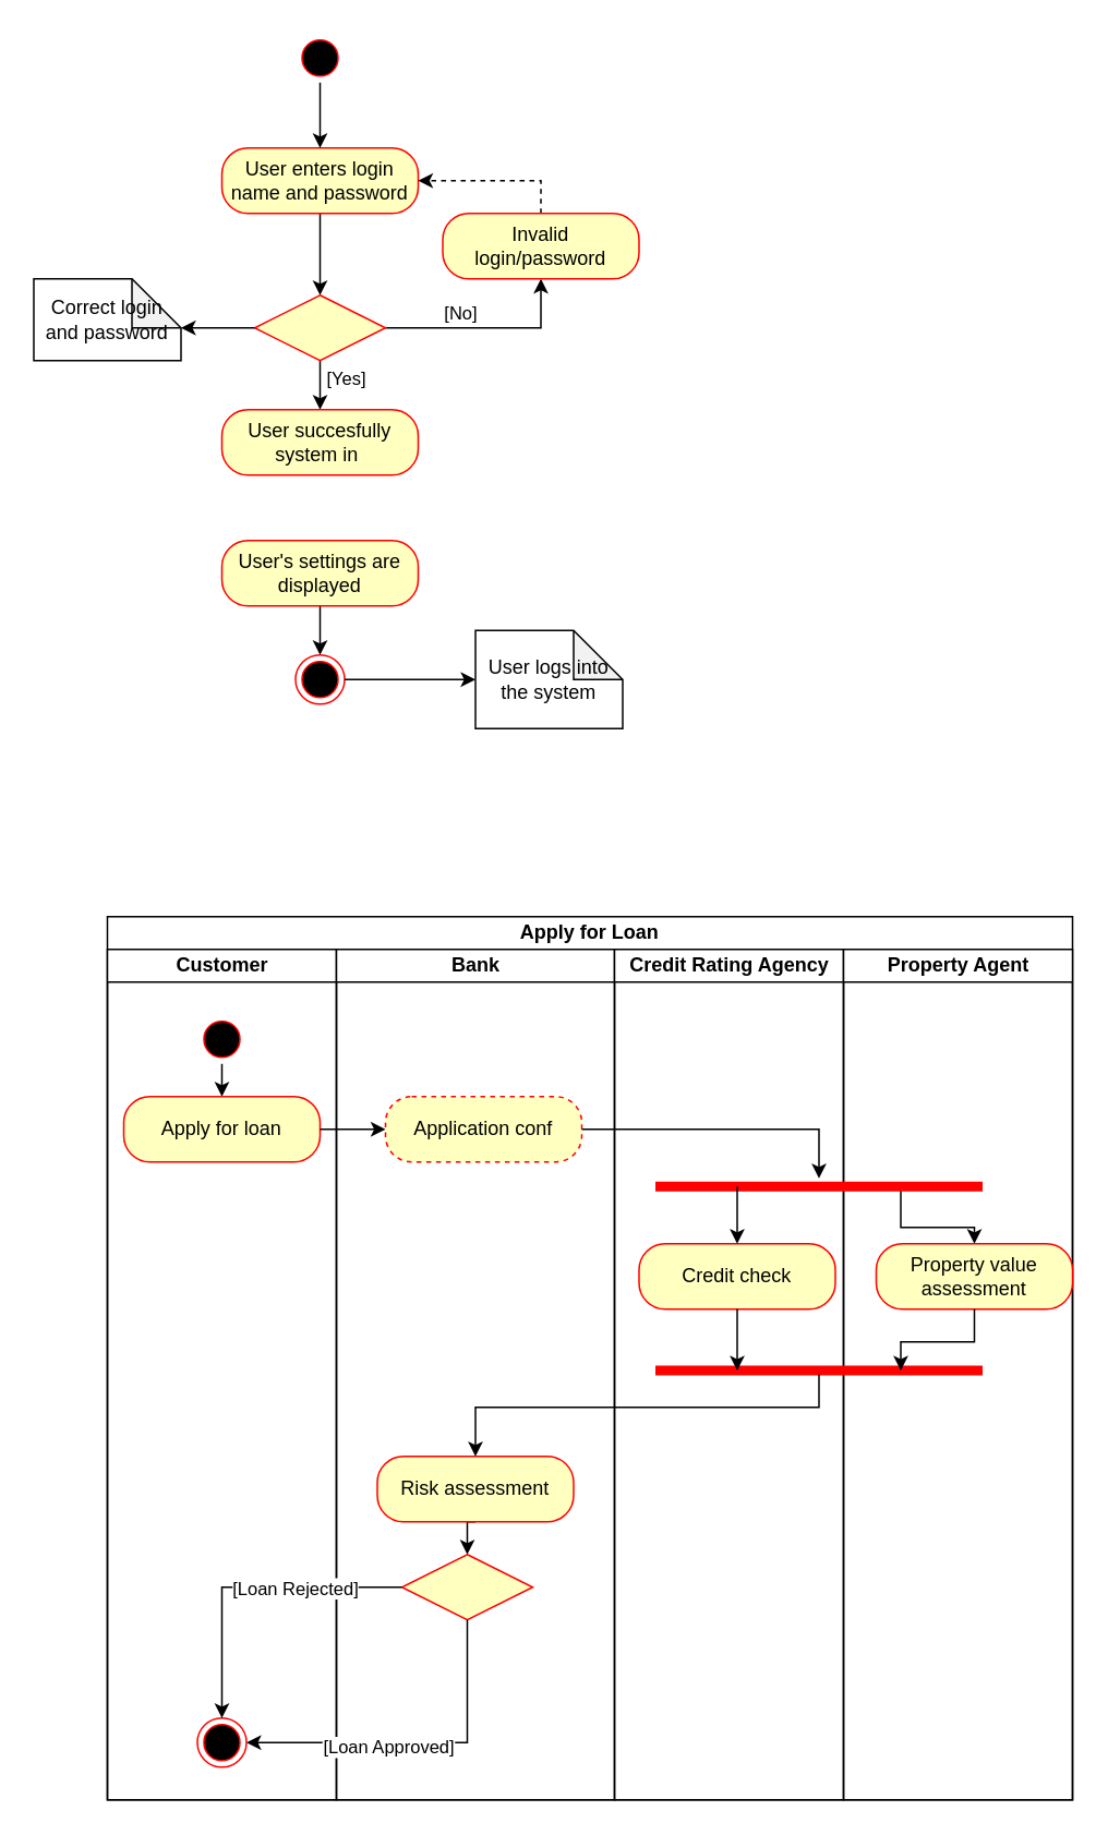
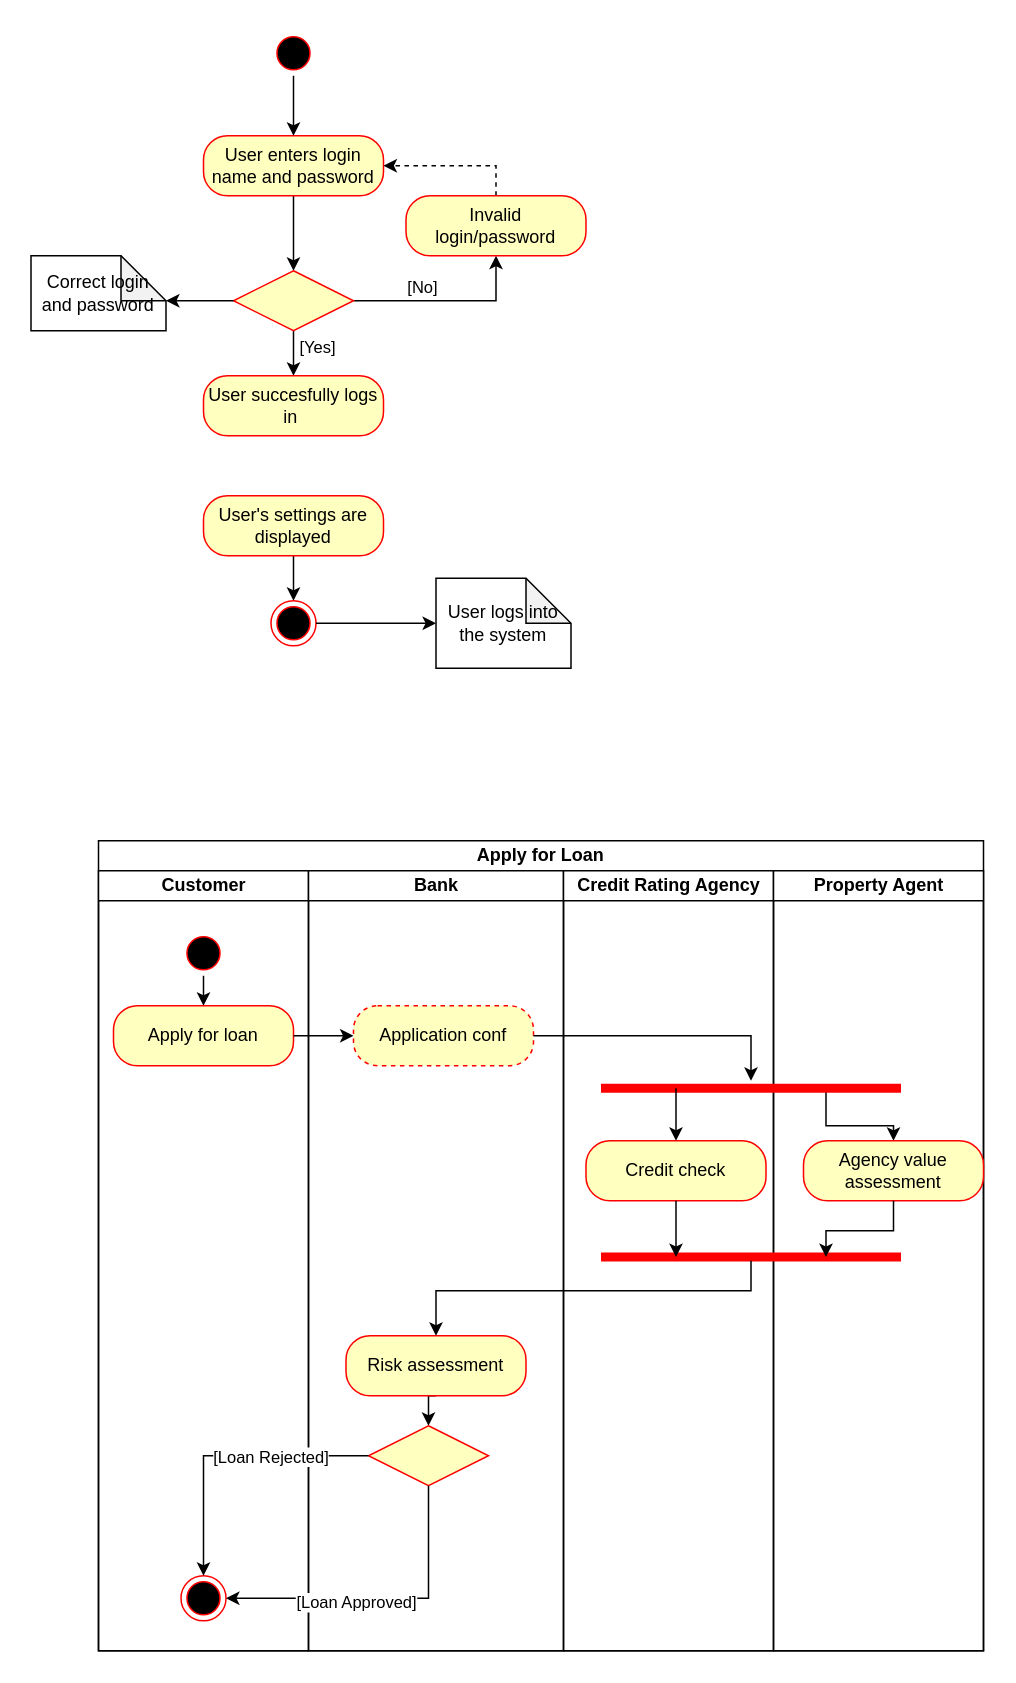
- <mxCell id="11" value="User succesfully system in&amp;nbsp;" style="rounded=1;whiteSpace=wrap;html=1;arcSize=40;fontColor=#000000;fillColor=#ffffc0;strokeColor=#ff0000;" vertex="1" parent="1"><mxGeometry x="135" y="250" width="120" height="40" as="geometry" /></mxCell>
+ <mxCell id="11" value="User succesfully logs in&amp;nbsp;" style="rounded=1;whiteSpace=wrap;html=1;arcSize=40;fontColor=#000000;fillColor=#ffffc0;strokeColor=#ff0000;" vertex="1" parent="1"><mxGeometry x="135" y="250" width="120" height="40" as="geometry" /></mxCell>
- <mxCell id="37" value="Property value assessment" style="rounded=1;whiteSpace=wrap;html=1;arcSize=40;fontColor=#000000;fillColor=#ffffc0;strokeColor=#ff0000;" vertex="1" parent="34"><mxGeometry x="20" y="180" width="120" height="40" as="geometry" /></mxCell>
+ <mxCell id="37" value="Agency value assessment" style="rounded=1;whiteSpace=wrap;html=1;arcSize=40;fontColor=#000000;fillColor=#ffffc0;strokeColor=#ff0000;" vertex="1" parent="34"><mxGeometry x="20" y="180" width="120" height="40" as="geometry" /></mxCell>
